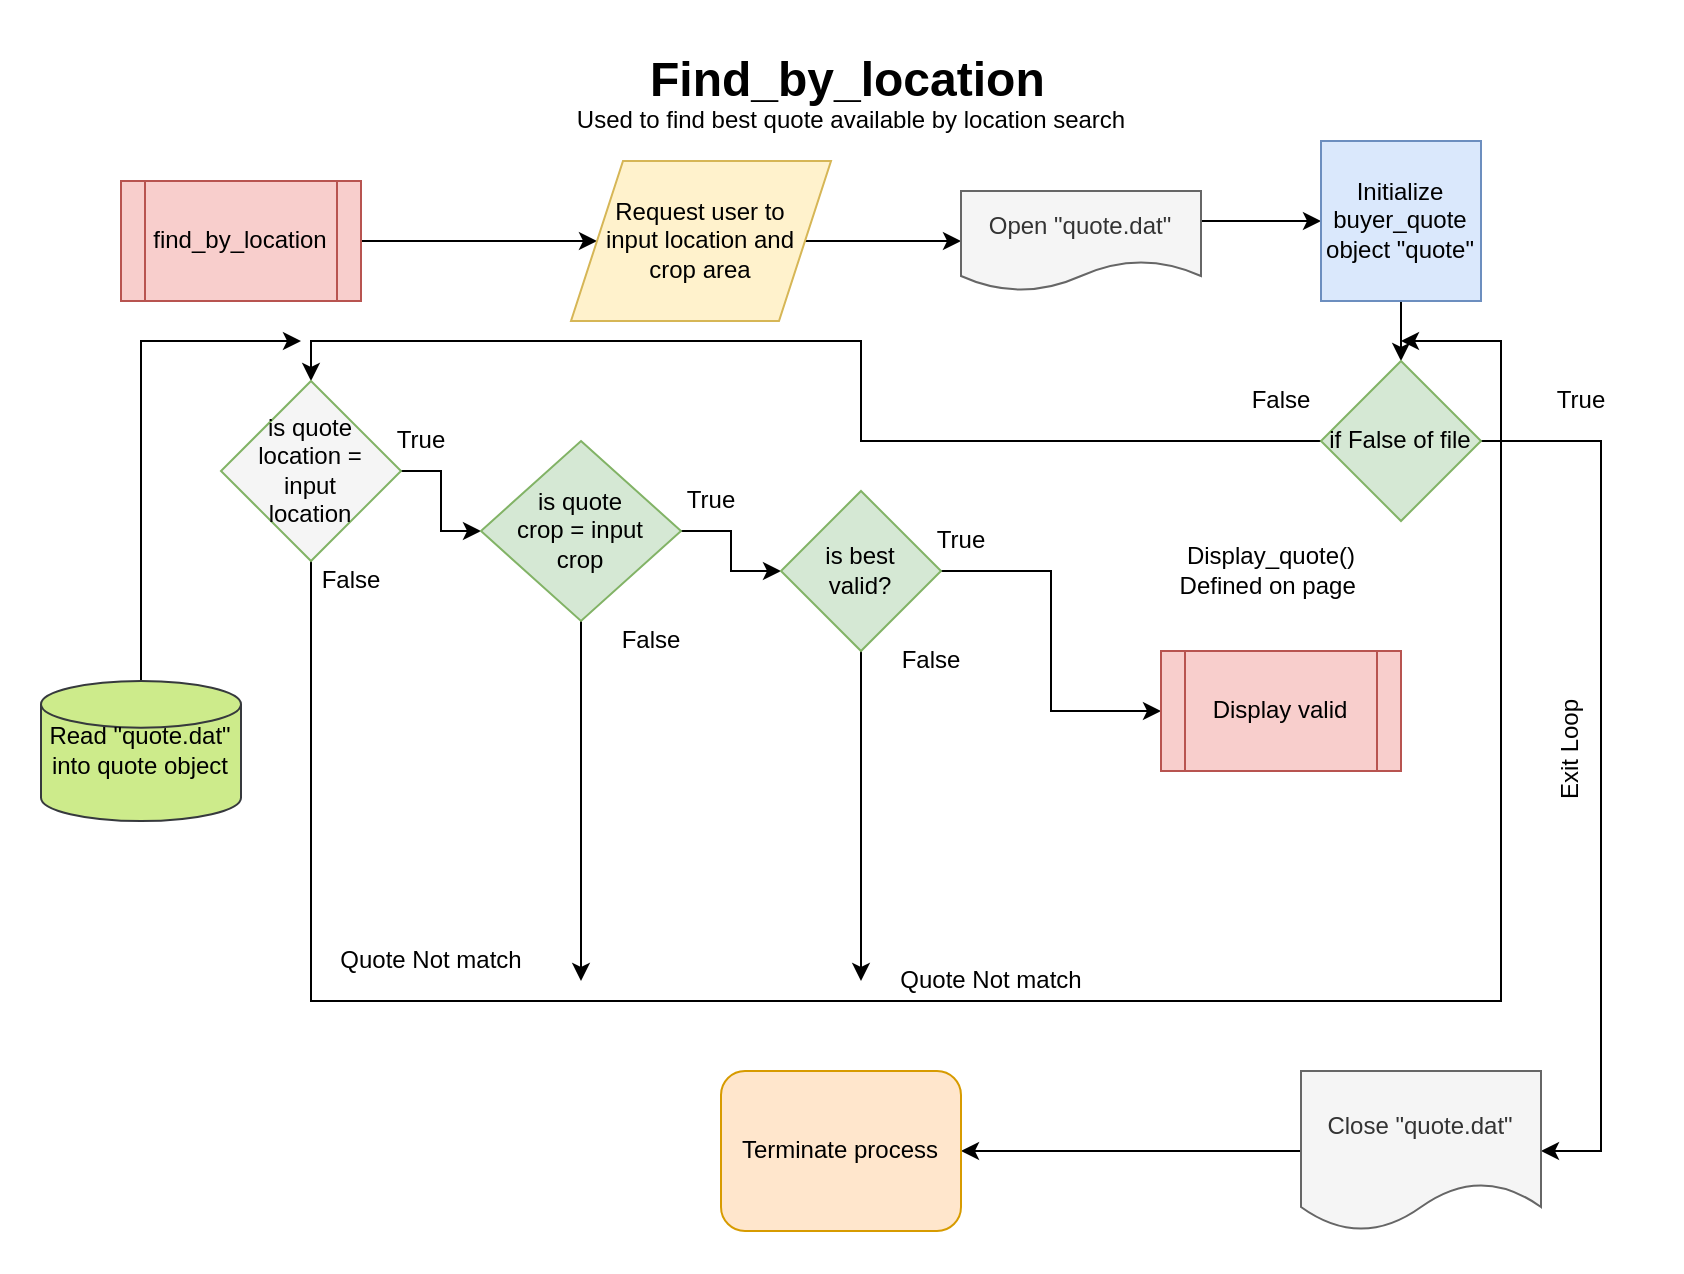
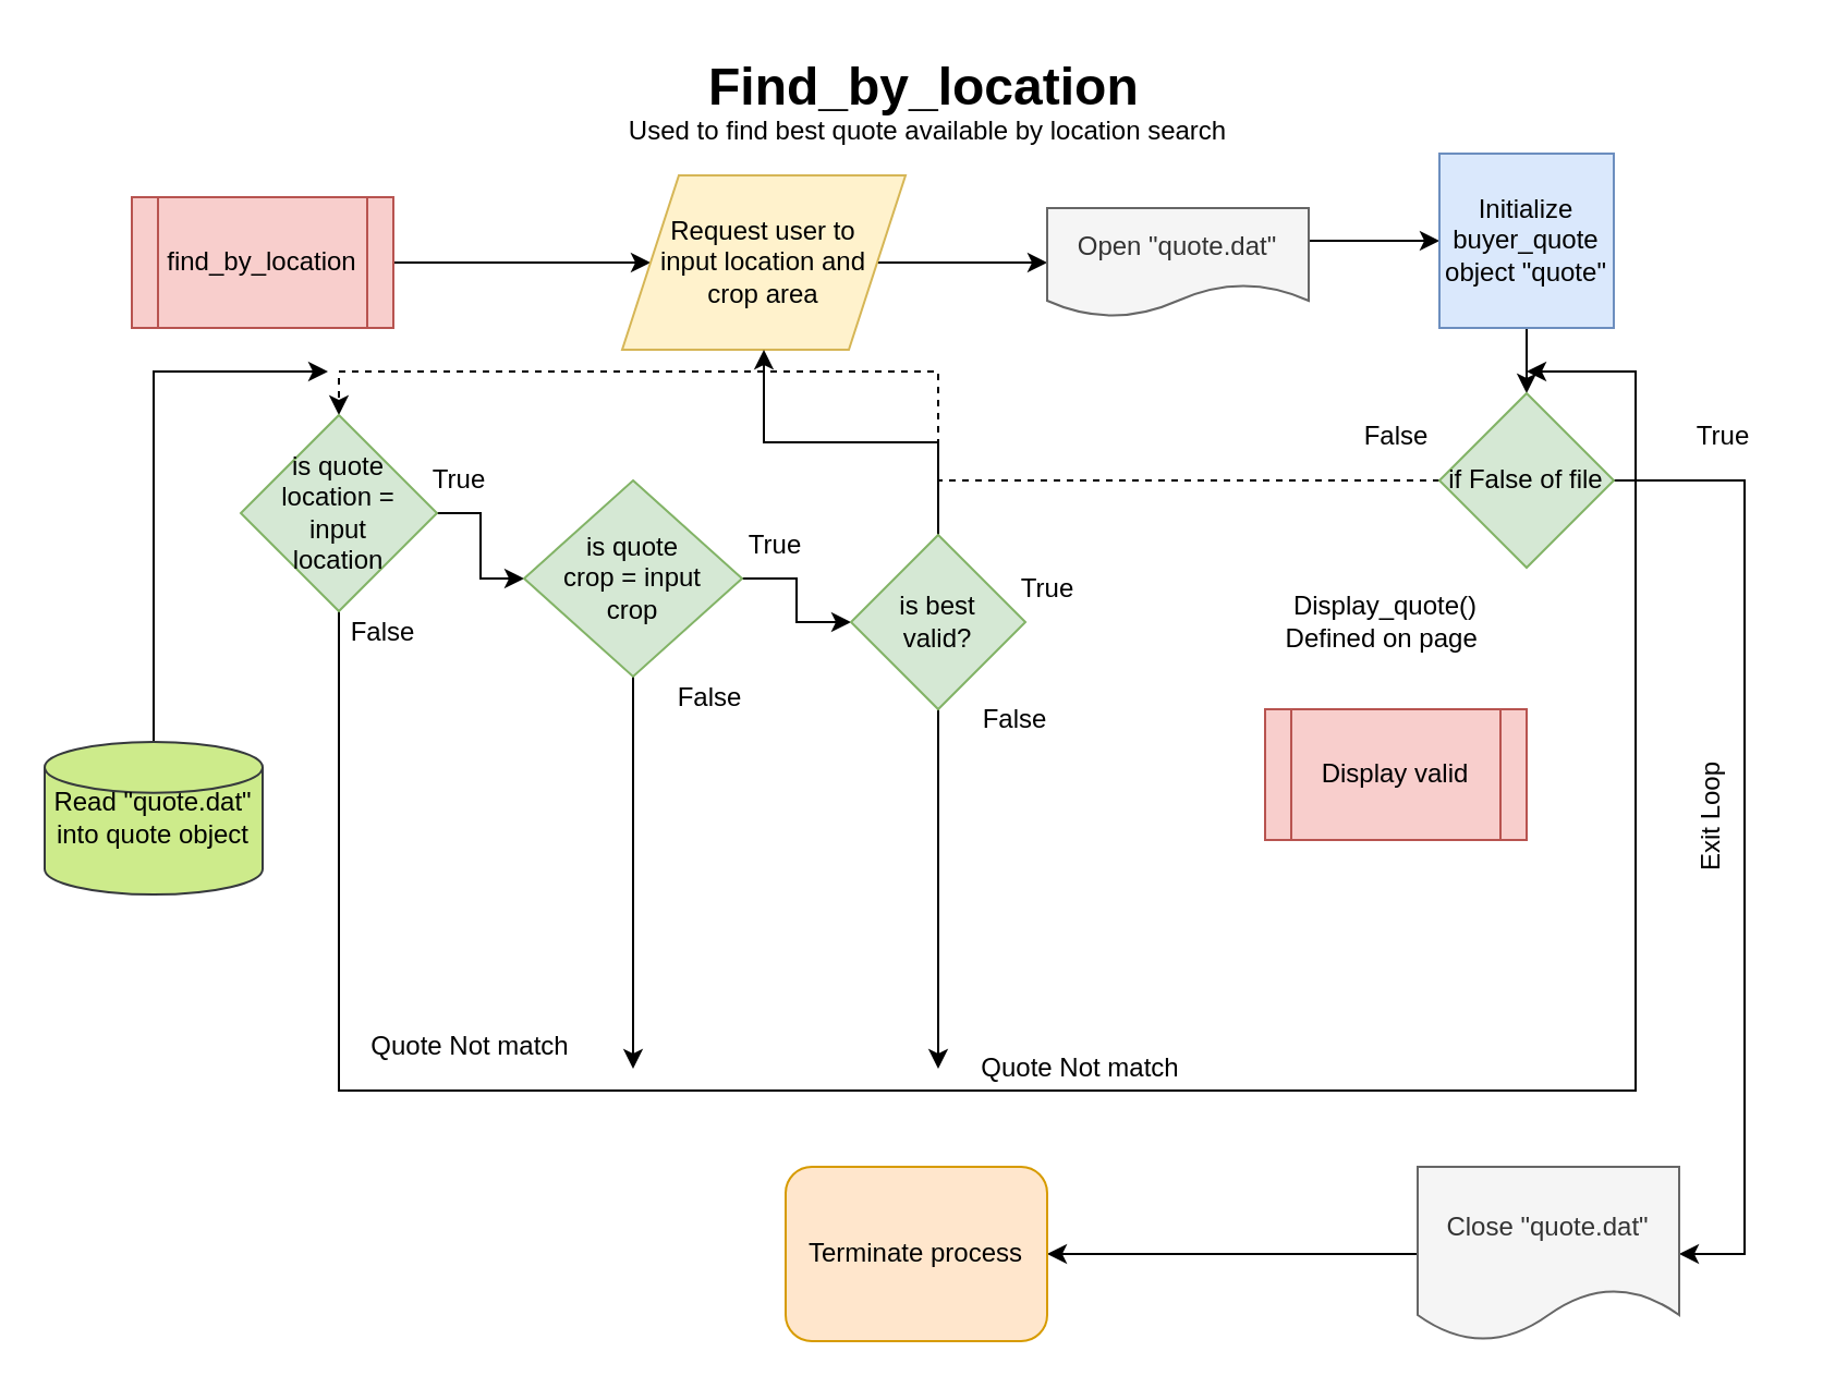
- <mxCell id="10" style="edgeStyle=orthogonalEdgeStyle;rounded=0;orthogonalLoop=1;jettySize=auto;html=1;entryX=0.5;entryY=0;entryDx=0;entryDy=0;" edge="1" parent="1" source="12" target="15"><mxGeometry relative="1" as="geometry" /></mxCell>
+ <mxCell id="10" style="edgeStyle=orthogonalEdgeStyle;rounded=0;orthogonalLoop=1;jettySize=auto;html=1;entryX=0.5;entryY=0;entryDx=0;entryDy=0;dashed=1;" edge="1" parent="1" source="12" target="15"><mxGeometry relative="1" as="geometry" /></mxCell>
- <mxCell id="15" value="is quote location = input location" style="rhombus;whiteSpace=wrap;html=1;spacingLeft=15;spacingRight=15;fillColor=#f5f5f5;strokeColor=#82b366;" parent="1" vertex="1"><mxGeometry x="110" y="190" width="90" height="90" as="geometry" /></mxCell>
+ <mxCell id="15" value="is quote location = input location" style="rhombus;whiteSpace=wrap;html=1;spacingLeft=15;spacingRight=15;fillColor=#d5e8d4;strokeColor=#82b366;" parent="1" vertex="1"><mxGeometry x="110" y="190" width="90" height="90" as="geometry" /></mxCell>
- <mxCell id="21" style="edgeStyle=orthogonalEdgeStyle;rounded=0;orthogonalLoop=1;jettySize=auto;html=1;entryX=0;entryY=0.5;entryDx=0;entryDy=0;" parent="1" source="23" target="24" edge="1"><mxGeometry relative="1" as="geometry" /></mxCell>
+ <mxCell id="21" style="edgeStyle=orthogonalEdgeStyle;rounded=0;orthogonalLoop=1;jettySize=auto;html=1;" parent="1" source="23" target="5" edge="1"><mxGeometry relative="1" as="geometry" /></mxCell>
